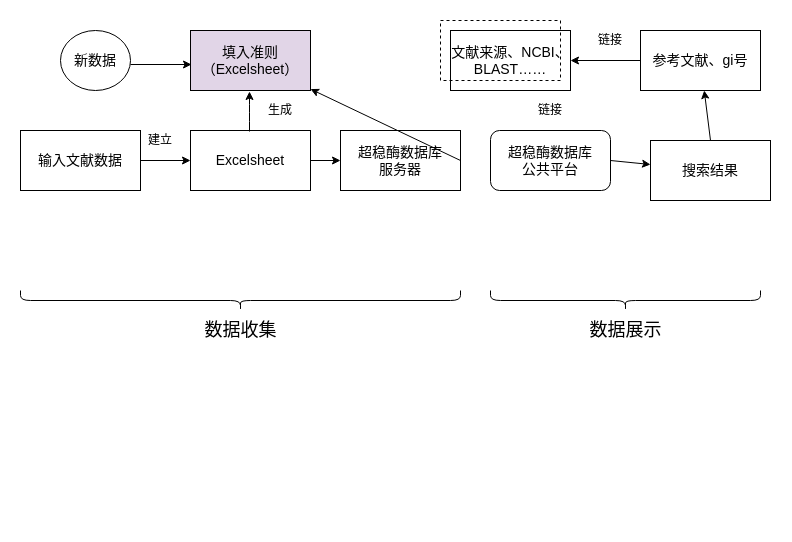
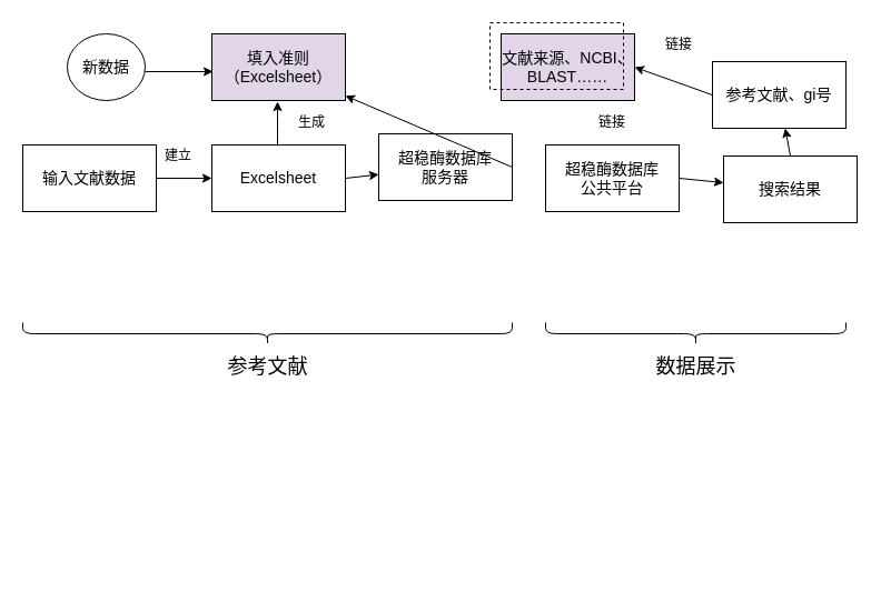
- <mxCell id="8" value="&lt;font style=&quot;font-size: 14px&quot;&gt;文献来源、NCBI、BLAST……&lt;/font&gt;" style="rounded=0;whiteSpace=wrap;html=1;" vertex="1" parent="1"><mxGeometry x="450" y="30" width="120" height="60" as="geometry" /></mxCell>
+ <mxCell id="8" value="&lt;font style=&quot;font-size: 14px&quot;&gt;文献来源、NCBI、BLAST……&lt;/font&gt;" style="rounded=0;whiteSpace=wrap;html=1;fillColor=#e1d5e7;" vertex="1" parent="1"><mxGeometry x="450" y="30" width="120" height="60" as="geometry" /></mxCell>
- <mxCell id="7" value="&lt;font style=&quot;font-size: 14px&quot;&gt;参考文献、gi号&lt;/font&gt;" style="rounded=0;whiteSpace=wrap;html=1;" vertex="1" parent="1"><mxGeometry x="640" y="30" width="120" height="60" as="geometry" /></mxCell>
+ <mxCell id="7" value="&lt;font style=&quot;font-size: 14px&quot;&gt;参考文献、gi号&lt;/font&gt;" style="rounded=0;whiteSpace=wrap;html=1;" vertex="1" parent="1"><mxGeometry x="640" y="55" width="120" height="60" as="geometry" /></mxCell>
- <mxCell id="4" value="&lt;font style=&quot;font-size: 14px&quot;&gt;超稳酶数据库&lt;br&gt;服务器&lt;br&gt;&lt;/font&gt;" style="rounded=0;whiteSpace=wrap;html=1;" vertex="1" parent="1"><mxGeometry x="340" y="130" width="120" height="60" as="geometry" /></mxCell>
+ <mxCell id="4" value="&lt;font style=&quot;font-size: 14px&quot;&gt;超稳酶数据库&lt;br&gt;服务器&lt;br&gt;&lt;/font&gt;" style="rounded=0;whiteSpace=wrap;html=1;" vertex="1" parent="1"><mxGeometry x="340" y="120" width="120" height="60" as="geometry" /></mxCell>
- <mxCell id="5" value="&lt;font style=&quot;font-size: 14px&quot;&gt;超稳酶数据库&lt;br&gt;公共平台&lt;/font&gt;" style="whiteSpace=wrap;html=1;rounded=1;" vertex="1" parent="1"><mxGeometry x="490" y="130" width="120" height="60" as="geometry" /></mxCell>
+ <mxCell id="5" value="&lt;font style=&quot;font-size: 14px&quot;&gt;超稳酶数据库&lt;br&gt;公共平台&lt;/font&gt;" style="rounded=0;whiteSpace=wrap;html=1;" vertex="1" parent="1"><mxGeometry x="490" y="130" width="120" height="60" as="geometry" /></mxCell>
- <mxCell id="24" value="&lt;font style=&quot;font-size: 18px&quot;&gt;数据收集&lt;/font&gt;" style="text;html=1;strokeColor=none;fillColor=none;align=center;verticalAlign=middle;whiteSpace=wrap;rounded=0;" vertex="1" parent="1"><mxGeometry x="197.5" y="320" width="85" height="20" as="geometry" /></mxCell>
+ <mxCell id="24" value="&lt;font style=&quot;font-size: 18px&quot;&gt;参考文献&lt;/font&gt;" style="text;html=1;strokeColor=none;fillColor=none;align=center;verticalAlign=middle;whiteSpace=wrap;rounded=0;" vertex="1" parent="1"><mxGeometry x="197.5" y="320" width="85" height="20" as="geometry" /></mxCell>
